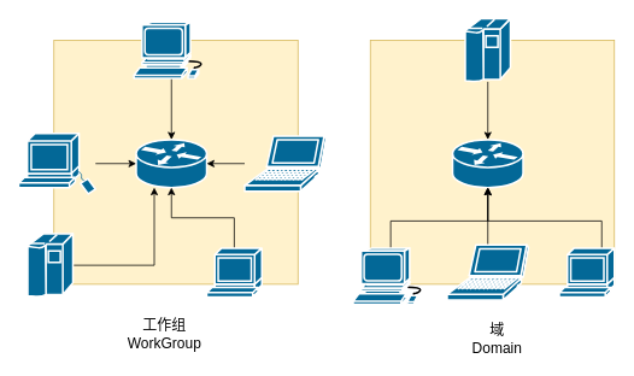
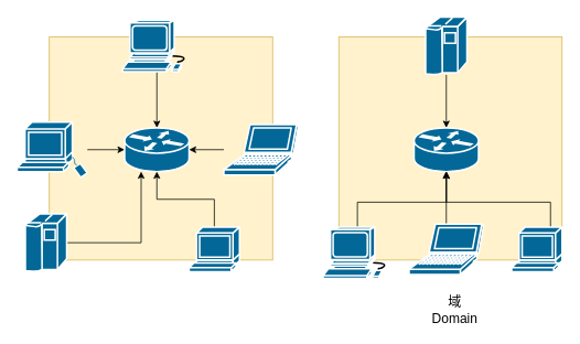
- <mxCell id="14" value="工作组&lt;br style=&quot;font-size: 16px;&quot;&gt;WorkGroup" style="text;html=1;align=center;verticalAlign=middle;resizable=0;points=[];autosize=1;fontSize=16;" vertex="1" parent="1"><mxGeometry x="130.5" y="349" width="100" height="40" as="geometry" /></mxCell>
